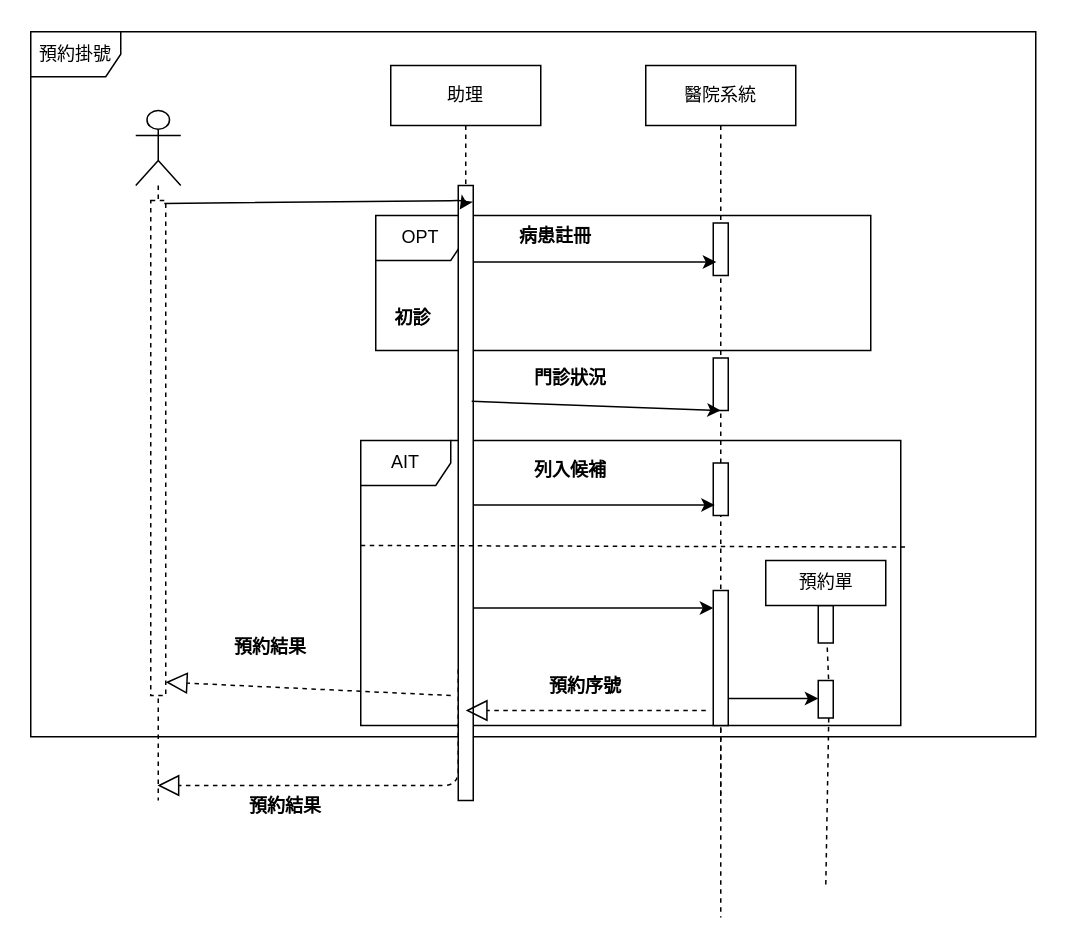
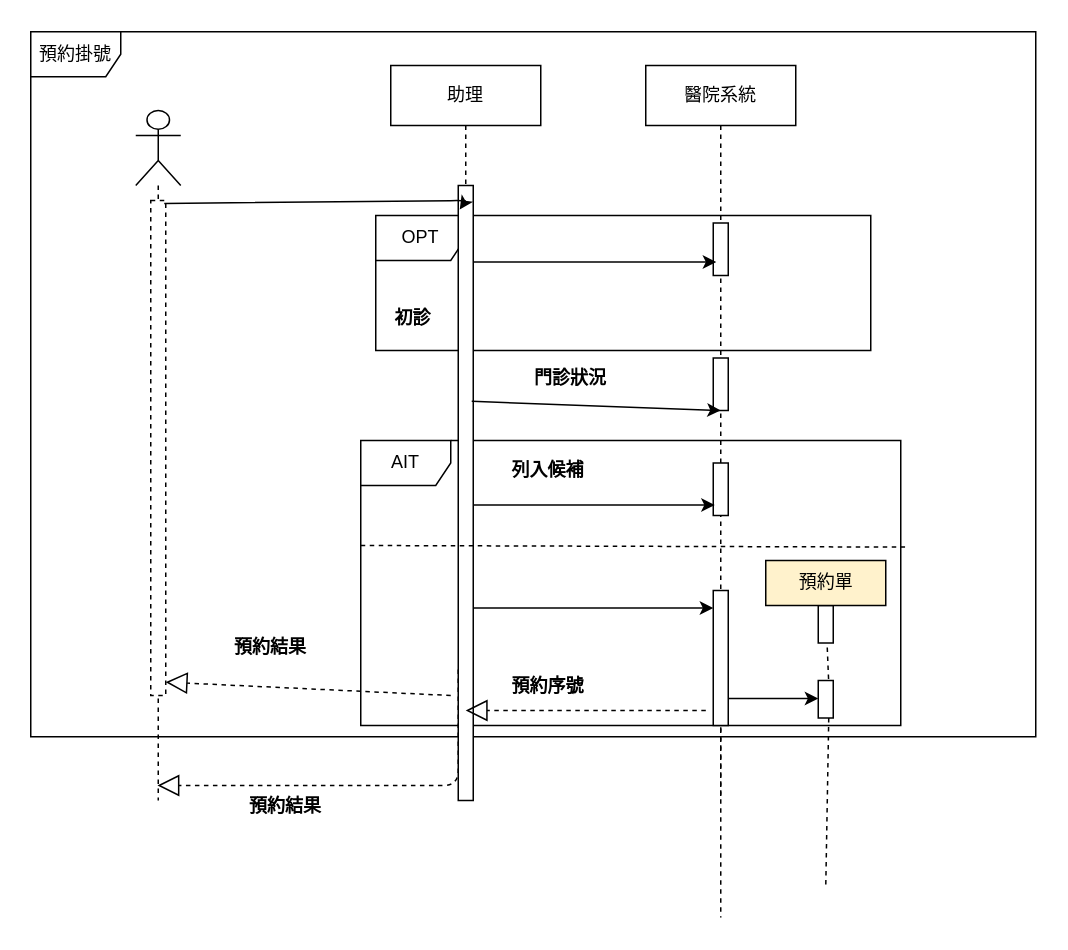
- <mxCell id="35" value="病患註冊" style="text;align=center;fontStyle=1;verticalAlign=middle;spacingLeft=3;spacingRight=3;strokeColor=none;rotatable=0;points=[[0,0.5],[1,0.5]];portConstraint=eastwest;" vertex="1" parent="1"><mxGeometry x="330" y="143" width="80" height="26" as="geometry" /></mxCell>
- <mxCell id="37" value="列入候補" style="text;align=center;fontStyle=1;verticalAlign=middle;spacingLeft=3;spacingRight=3;strokeColor=none;rotatable=0;points=[[0,0.5],[1,0.5]];portConstraint=eastwest;" vertex="1" parent="1"><mxGeometry x="340" y="299" width="80" height="26" as="geometry" /></mxCell>
+ <mxCell id="37" value="列入候補" style="text;align=center;fontStyle=1;verticalAlign=middle;spacingLeft=3;spacingRight=3;strokeColor=none;rotatable=0;points=[[0,0.5],[1,0.5]];portConstraint=eastwest;" vertex="1" parent="1"><mxGeometry x="325" y="299" width="80" height="26" as="geometry" /></mxCell>
- <mxCell id="18" value="預約單" style="html=1;" vertex="1" parent="1"><mxGeometry x="510" y="373" width="80" height="30" as="geometry" /></mxCell>
+ <mxCell id="18" value="預約單" style="html=1;fillColor=#fff2cc;" vertex="1" parent="1"><mxGeometry x="510" y="373" width="80" height="30" as="geometry" /></mxCell>
- <mxCell id="31" value="預約序號" style="text;align=center;fontStyle=1;verticalAlign=middle;spacingLeft=3;spacingRight=3;strokeColor=none;rotatable=0;points=[[0,0.5],[1,0.5]];portConstraint=eastwest;" vertex="1" parent="1"><mxGeometry x="350" y="443" width="80" height="26" as="geometry" /></mxCell>
+ <mxCell id="31" value="預約序號" style="text;align=center;fontStyle=1;verticalAlign=middle;spacingLeft=3;spacingRight=3;strokeColor=none;rotatable=0;points=[[0,0.5],[1,0.5]];portConstraint=eastwest;" vertex="1" parent="1"><mxGeometry x="325" y="443" width="80" height="26" as="geometry" /></mxCell>
